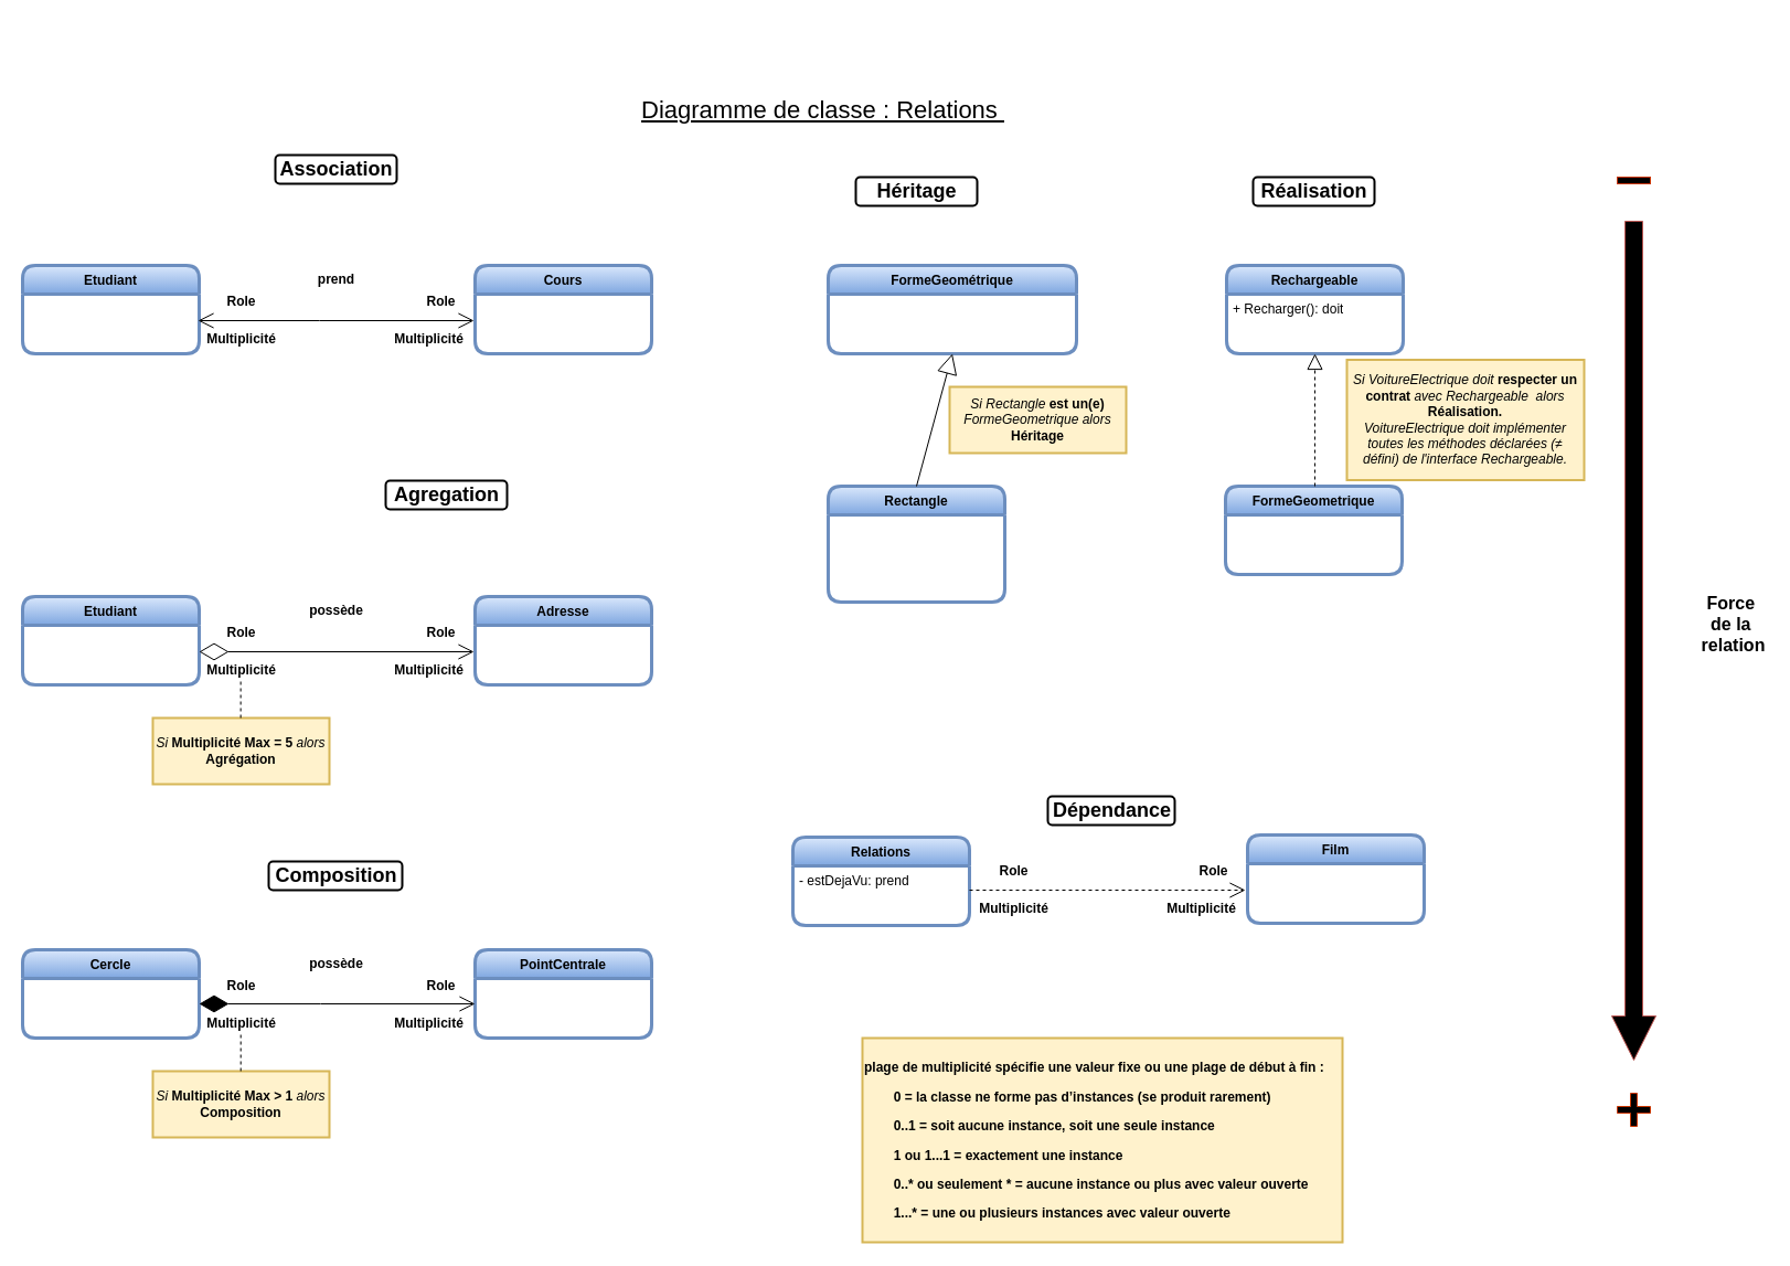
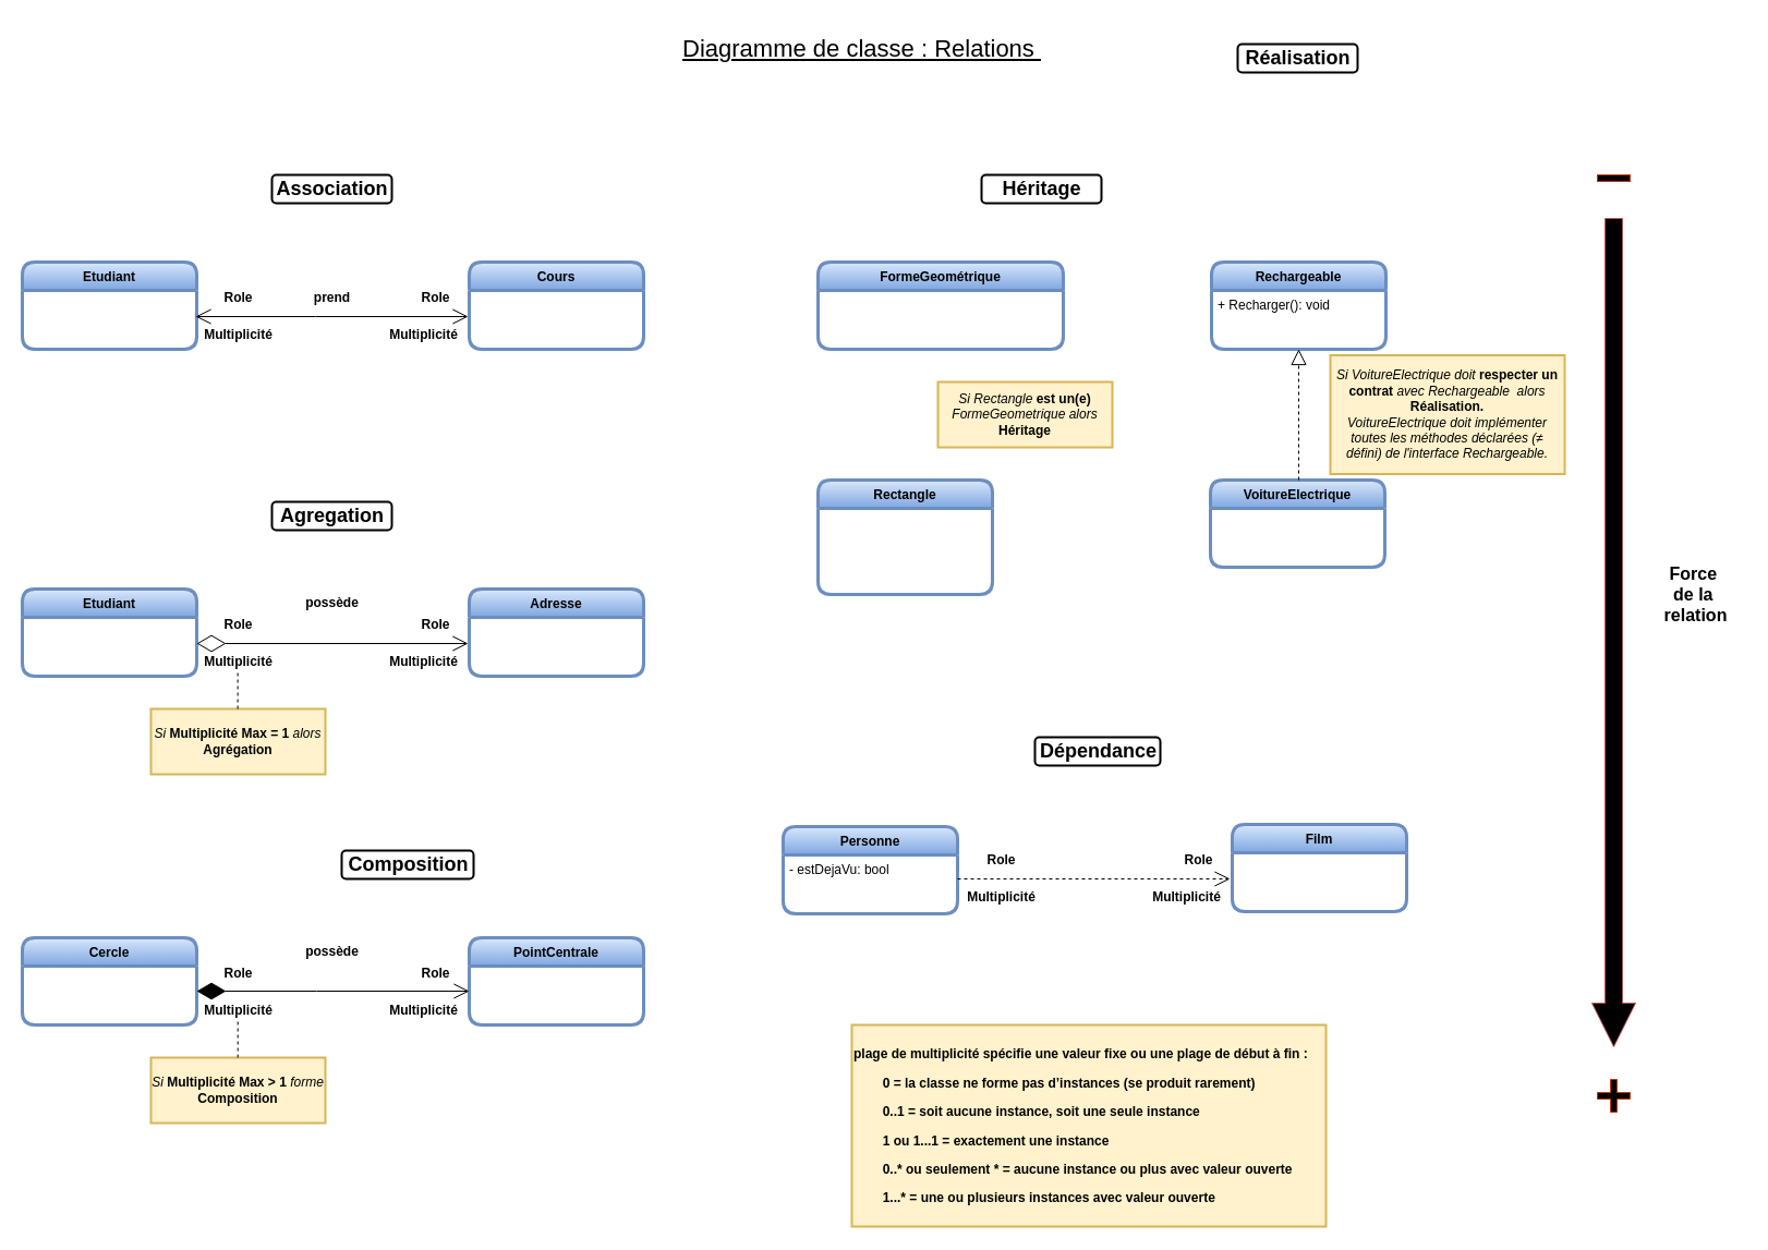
- <mxCell id="3" value="&lt;font style=&quot;font-size: 22px;&quot;&gt;&lt;span style=&quot;font-weight: normal;&quot;&gt;&lt;u&gt;Diagramme de classe : Relations&amp;nbsp;&lt;/u&gt;&lt;/span&gt;&lt;/font&gt;" style="text;align=center;fontStyle=1;verticalAlign=middle;spacingLeft=3;spacingRight=3;strokeColor=none;rotatable=0;points=[[0,0.5],[1,0.5]];portConstraint=eastwest;html=1;fontSize=20;spacingBottom=0;spacing=12;" vertex="1" parent="1"><mxGeometry x="545" y="75" width="399" height="50" as="geometry" /></mxCell>
+ <mxCell id="3" value="&lt;font style=&quot;font-size: 22px;&quot;&gt;&lt;span style=&quot;font-weight: normal;&quot;&gt;&lt;u&gt;Diagramme de classe : Relations&amp;nbsp;&lt;/u&gt;&lt;/span&gt;&lt;/font&gt;" style="text;align=center;fontStyle=1;verticalAlign=middle;spacingLeft=3;spacingRight=3;strokeColor=none;rotatable=0;points=[[0,0.5],[1,0.5]];portConstraint=eastwest;html=1;fontSize=20;spacingBottom=0;spacing=12;" vertex="1" parent="1"><mxGeometry x="590" y="20" width="399" height="50" as="geometry" /></mxCell>
- <mxCell id="5" value="&lt;font style=&quot;font-size: 18px;&quot;&gt;Association&lt;/font&gt;" style="text;align=center;fontStyle=1;verticalAlign=middle;spacingLeft=3;spacingRight=3;rotatable=0;points=[[0,0.5],[1,0.5]];portConstraint=eastwest;html=1;strokeColor=default;strokeWidth=2;rounded=1;" vertex="1" parent="1"><mxGeometry x="249" y="140" width="110" height="26" as="geometry" /></mxCell>
+ <mxCell id="5" value="&lt;font style=&quot;font-size: 18px;&quot;&gt;Association&lt;/font&gt;" style="text;align=center;fontStyle=1;verticalAlign=middle;spacingLeft=3;spacingRight=3;rotatable=0;points=[[0,0.5],[1,0.5]];portConstraint=eastwest;html=1;strokeColor=default;strokeWidth=2;rounded=1;" vertex="1" parent="1"><mxGeometry x="249" y="160" width="110" height="26" as="geometry" /></mxCell>
- <mxCell id="40" value="&lt;font style=&quot;font-size: 18px;&quot;&gt;Héritage&lt;/font&gt;" style="text;align=center;fontStyle=1;verticalAlign=middle;spacingLeft=3;spacingRight=3;rotatable=0;points=[[0,0.5],[1,0.5]];portConstraint=eastwest;html=1;strokeColor=default;strokeWidth=2;rounded=1;" vertex="1" parent="1"><mxGeometry x="775" y="160" width="110" height="26" as="geometry" /></mxCell>
+ <mxCell id="40" value="&lt;font style=&quot;font-size: 18px;&quot;&gt;Héritage&lt;/font&gt;" style="text;align=center;fontStyle=1;verticalAlign=middle;spacingLeft=3;spacingRight=3;rotatable=0;points=[[0,0.5],[1,0.5]];portConstraint=eastwest;html=1;strokeColor=default;strokeWidth=2;rounded=1;" vertex="1" parent="1"><mxGeometry x="900" y="160" width="110" height="26" as="geometry" /></mxCell>
- <mxCell id="44" value="&lt;font style=&quot;font-size: 18px;&quot;&gt;Réalisation&lt;/font&gt;" style="text;align=center;fontStyle=1;verticalAlign=middle;spacingLeft=3;spacingRight=3;rotatable=0;points=[[0,0.5],[1,0.5]];portConstraint=eastwest;html=1;strokeColor=default;strokeWidth=2;rounded=1;" vertex="1" parent="1"><mxGeometry x="1135" y="160" width="110" height="26" as="geometry" /></mxCell>
+ <mxCell id="44" value="&lt;font style=&quot;font-size: 18px;&quot;&gt;Réalisation&lt;/font&gt;" style="text;align=center;fontStyle=1;verticalAlign=middle;spacingLeft=3;spacingRight=3;rotatable=0;points=[[0,0.5],[1,0.5]];portConstraint=eastwest;html=1;strokeColor=default;strokeWidth=2;rounded=1;" vertex="1" parent="1"><mxGeometry x="1135" y="40" width="110" height="26" as="geometry" /></mxCell>
- <mxCell id="7" value="prend" style="text;align=center;fontStyle=1;verticalAlign=middle;spacingLeft=3;spacingRight=3;strokeColor=none;rotatable=0;points=[[0,0.5],[1,0.5]];portConstraint=eastwest;html=1;" vertex="1" parent="1"><mxGeometry x="264" y="240" width="80" height="26" as="geometry" /></mxCell>
+ <mxCell id="7" value="prend" style="text;align=center;fontStyle=1;verticalAlign=middle;spacingLeft=3;spacingRight=3;strokeColor=none;rotatable=0;points=[[0,0.5],[1,0.5]];portConstraint=eastwest;html=1;" vertex="1" parent="1"><mxGeometry x="264" y="260" width="80" height="26" as="geometry" /></mxCell>
- <mxCell id="48" value="+ Recharger(): doit" style="text;strokeColor=none;fillColor=none;align=left;verticalAlign=top;spacingLeft=4;spacingRight=4;overflow=hidden;rotatable=0;points=[[0,0.5],[1,0.5]];portConstraint=eastwest;whiteSpace=wrap;html=1;" vertex="1" parent="47"><mxGeometry y="26" width="160" height="54" as="geometry" /></mxCell>
+ <mxCell id="48" value="+ Recharger(): void" style="text;strokeColor=none;fillColor=none;align=left;verticalAlign=top;spacingLeft=4;spacingRight=4;overflow=hidden;rotatable=0;points=[[0,0.5],[1,0.5]];portConstraint=eastwest;whiteSpace=wrap;html=1;" vertex="1" parent="47"><mxGeometry y="26" width="160" height="54" as="geometry" /></mxCell>
- <mxCell id="42" value="" style="endArrow=block;endSize=16;endFill=0;html=1;rounded=0;entryX=0.5;entryY=1;entryDx=0;entryDy=0;exitX=0.5;exitY=0;exitDx=0;exitDy=0;" edge="1" parent="1" source="41" target="39"><mxGeometry width="160" relative="1" as="geometry"><mxPoint x="830" y="400" as="sourcePoint" /><mxPoint x="990" y="400" as="targetPoint" /></mxGeometry></mxCell>
- <mxCell id="6" value="&lt;font style=&quot;font-size: 18px;&quot;&gt;Agregation&lt;/font&gt;" style="text;align=center;fontStyle=1;verticalAlign=middle;spacingLeft=3;spacingRight=3;rotatable=0;points=[[0,0.5],[1,0.5]];portConstraint=eastwest;html=1;strokeColor=default;strokeWidth=2;rounded=1;" vertex="1" parent="1"><mxGeometry x="349" y="435" width="110" height="26" as="geometry" /></mxCell>
+ <mxCell id="6" value="&lt;font style=&quot;font-size: 18px;&quot;&gt;Agregation&lt;/font&gt;" style="text;align=center;fontStyle=1;verticalAlign=middle;spacingLeft=3;spacingRight=3;rotatable=0;points=[[0,0.5],[1,0.5]];portConstraint=eastwest;html=1;strokeColor=default;strokeWidth=2;rounded=1;" vertex="1" parent="1"><mxGeometry x="249" y="460" width="110" height="26" as="geometry" /></mxCell>
- <mxCell id="45" value="FormeGeometrique" style="swimlane;fontStyle=1;align=center;verticalAlign=top;childLayout=stackLayout;horizontal=1;startSize=26;horizontalStack=0;resizeParent=1;resizeParentMax=0;resizeLast=0;collapsible=1;marginBottom=0;whiteSpace=wrap;html=1;strokeWidth=3;rounded=1;fillColor=#dae8fc;strokeColor=#6c8ebf;gradientColor=#7ea6e0;" vertex="1" parent="1"><mxGeometry x="1110" y="440" width="160" height="80" as="geometry" /></mxCell>
+ <mxCell id="45" value="VoitureElectrique" style="swimlane;fontStyle=1;align=center;verticalAlign=top;childLayout=stackLayout;horizontal=1;startSize=26;horizontalStack=0;resizeParent=1;resizeParentMax=0;resizeLast=0;collapsible=1;marginBottom=0;whiteSpace=wrap;html=1;strokeWidth=3;rounded=1;fillColor=#dae8fc;strokeColor=#6c8ebf;gradientColor=#7ea6e0;" vertex="1" parent="1"><mxGeometry x="1110" y="440" width="160" height="80" as="geometry" /></mxCell>
- <mxCell id="38" value="&lt;font style=&quot;font-size: 16px;&quot;&gt;Force&amp;nbsp;&lt;/font&gt;&lt;div&gt;&lt;font style=&quot;font-size: 16px;&quot;&gt;de la&amp;nbsp;&lt;/font&gt;&lt;/div&gt;&lt;div&gt;&lt;font style=&quot;font-size: 16px;&quot;&gt;relation&lt;/font&gt;&lt;/div&gt;" style="text;align=center;fontStyle=1;verticalAlign=middle;spacingLeft=3;spacingRight=3;strokeColor=none;rotatable=0;points=[[0,0.5],[1,0.5]];portConstraint=eastwest;html=1;direction=west;" vertex="1" parent="1"><mxGeometry x="1525" y="525" width="90" height="80" as="geometry" /></mxCell>
+ <mxCell id="38" value="&lt;font style=&quot;font-size: 16px;&quot;&gt;Force&amp;nbsp;&lt;/font&gt;&lt;div&gt;&lt;font style=&quot;font-size: 16px;&quot;&gt;de la&amp;nbsp;&lt;/font&gt;&lt;/div&gt;&lt;div&gt;&lt;font style=&quot;font-size: 16px;&quot;&gt;relation&lt;/font&gt;&lt;/div&gt;" style="text;align=center;fontStyle=1;verticalAlign=middle;spacingLeft=3;spacingRight=3;strokeColor=none;rotatable=0;points=[[0,0.5],[1,0.5]];portConstraint=eastwest;html=1;direction=west;" vertex="1" parent="1"><mxGeometry x="1510" y="505" width="90" height="80" as="geometry" /></mxCell>
- <mxCell id="32" value="&lt;i&gt;Si&lt;/i&gt; &lt;b&gt;&lt;font style=&quot;color: rgb(0, 0, 0);&quot;&gt;Multiplicité Max = 5&lt;/font&gt;&lt;/b&gt; &lt;i&gt;alors&lt;/i&gt;&lt;br&gt;&lt;font style=&quot;color: rgb(0, 0, 0);&quot;&gt;&lt;b&gt;Agrégation&lt;/b&gt;&lt;/font&gt;" style="text;html=1;align=center;verticalAlign=middle;whiteSpace=wrap;rounded=0;fillColor=#fff2cc;strokeColor=#d6b656;strokeWidth=2;" vertex="1" parent="1"><mxGeometry x="138" y="650" width="160" height="60" as="geometry" /></mxCell>
+ <mxCell id="32" value="&lt;i&gt;Si&lt;/i&gt; &lt;b&gt;&lt;font style=&quot;color: rgb(0, 0, 0);&quot;&gt;Multiplicité Max = 1&lt;/font&gt;&lt;/b&gt; &lt;i&gt;alors&lt;/i&gt;&lt;br&gt;&lt;font style=&quot;color: rgb(0, 0, 0);&quot;&gt;&lt;b&gt;Agrégation&lt;/b&gt;&lt;/font&gt;" style="text;html=1;align=center;verticalAlign=middle;whiteSpace=wrap;rounded=0;fillColor=#fff2cc;strokeColor=#d6b656;strokeWidth=2;" vertex="1" parent="1"><mxGeometry x="138" y="650" width="160" height="60" as="geometry" /></mxCell>
- <mxCell id="51" value="&lt;font style=&quot;font-size: 18px;&quot;&gt;Dépendance&lt;/font&gt;" style="text;align=center;fontStyle=1;verticalAlign=middle;spacingLeft=3;spacingRight=3;rotatable=0;points=[[0,0.5],[1,0.5]];portConstraint=eastwest;html=1;strokeColor=default;strokeWidth=2;rounded=1;" vertex="1" parent="1"><mxGeometry x="949" y="721" width="115" height="26" as="geometry" /></mxCell>
+ <mxCell id="51" value="&lt;font style=&quot;font-size: 18px;&quot;&gt;Dépendance&lt;/font&gt;" style="text;align=center;fontStyle=1;verticalAlign=middle;spacingLeft=3;spacingRight=3;rotatable=0;points=[[0,0.5],[1,0.5]];portConstraint=eastwest;html=1;strokeColor=default;strokeWidth=2;rounded=1;" vertex="1" parent="1"><mxGeometry x="949" y="676" width="115" height="26" as="geometry" /></mxCell>
- <mxCell id="56" value="Relations" style="swimlane;fontStyle=1;align=center;verticalAlign=top;childLayout=stackLayout;horizontal=1;startSize=26;horizontalStack=0;resizeParent=1;resizeParentMax=0;resizeLast=0;collapsible=1;marginBottom=0;whiteSpace=wrap;html=1;rounded=1;strokeWidth=3;strokeColor=#6c8ebf;fillColor=#dae8fc;gradientColor=#7ea6e0;" vertex="1" parent="1"><mxGeometry x="718" y="758" width="160" height="80" as="geometry" /></mxCell>
+ <mxCell id="56" value="Personne" style="swimlane;fontStyle=1;align=center;verticalAlign=top;childLayout=stackLayout;horizontal=1;startSize=26;horizontalStack=0;resizeParent=1;resizeParentMax=0;resizeLast=0;collapsible=1;marginBottom=0;whiteSpace=wrap;html=1;rounded=1;strokeWidth=3;strokeColor=#6c8ebf;fillColor=#dae8fc;gradientColor=#7ea6e0;" vertex="1" parent="1"><mxGeometry x="718" y="758" width="160" height="80" as="geometry" /></mxCell>
- <mxCell id="23" value="&lt;font style=&quot;font-size: 18px;&quot;&gt;Composition&lt;/font&gt;" style="text;align=center;fontStyle=1;verticalAlign=middle;spacingLeft=3;spacingRight=3;rotatable=0;points=[[0,0.5],[1,0.5]];portConstraint=eastwest;html=1;strokeColor=default;strokeWidth=2;rounded=1;" vertex="1" parent="1"><mxGeometry x="243" y="780" width="121" height="26" as="geometry" /></mxCell>
+ <mxCell id="23" value="&lt;font style=&quot;font-size: 18px;&quot;&gt;Composition&lt;/font&gt;" style="text;align=center;fontStyle=1;verticalAlign=middle;spacingLeft=3;spacingRight=3;rotatable=0;points=[[0,0.5],[1,0.5]];portConstraint=eastwest;html=1;strokeColor=default;strokeWidth=2;rounded=1;" vertex="1" parent="1"><mxGeometry x="313" y="780" width="121" height="26" as="geometry" /></mxCell>
- <mxCell id="57" value="- estDejaVu: prend" style="text;strokeColor=none;fillColor=none;align=left;verticalAlign=top;spacingLeft=4;spacingRight=4;overflow=hidden;rotatable=0;points=[[0,0.5],[1,0.5]];portConstraint=eastwest;whiteSpace=wrap;html=1;" vertex="1" parent="56"><mxGeometry y="26" width="160" height="54" as="geometry" /></mxCell>
+ <mxCell id="57" value="- estDejaVu: bool" style="text;strokeColor=none;fillColor=none;align=left;verticalAlign=top;spacingLeft=4;spacingRight=4;overflow=hidden;rotatable=0;points=[[0,0.5],[1,0.5]];portConstraint=eastwest;whiteSpace=wrap;html=1;" vertex="1" parent="56"><mxGeometry y="26" width="160" height="54" as="geometry" /></mxCell>
- <mxCell id="33" value="&lt;i&gt;Si&lt;/i&gt; &lt;b&gt;Multiplicité Max &amp;gt; 1&lt;/b&gt; &lt;i&gt;alors&lt;/i&gt;&lt;br&gt;&lt;b&gt;Composition&lt;/b&gt;" style="text;html=1;align=center;verticalAlign=middle;whiteSpace=wrap;rounded=0;fillColor=#fff2cc;strokeColor=#d6b656;strokeWidth=2;" vertex="1" parent="1"><mxGeometry x="138" y="970" width="160" height="60" as="geometry" /></mxCell>
+ <mxCell id="33" value="&lt;i&gt;Si&lt;/i&gt; &lt;b&gt;Multiplicité Max &amp;gt; 1&lt;/b&gt; &lt;i&gt;forme&lt;/i&gt;&lt;br&gt;&lt;b&gt;Composition&lt;/b&gt;" style="text;html=1;align=center;verticalAlign=middle;whiteSpace=wrap;rounded=0;fillColor=#fff2cc;strokeColor=#d6b656;strokeWidth=2;" vertex="1" parent="1"><mxGeometry x="138" y="970" width="160" height="60" as="geometry" /></mxCell>
